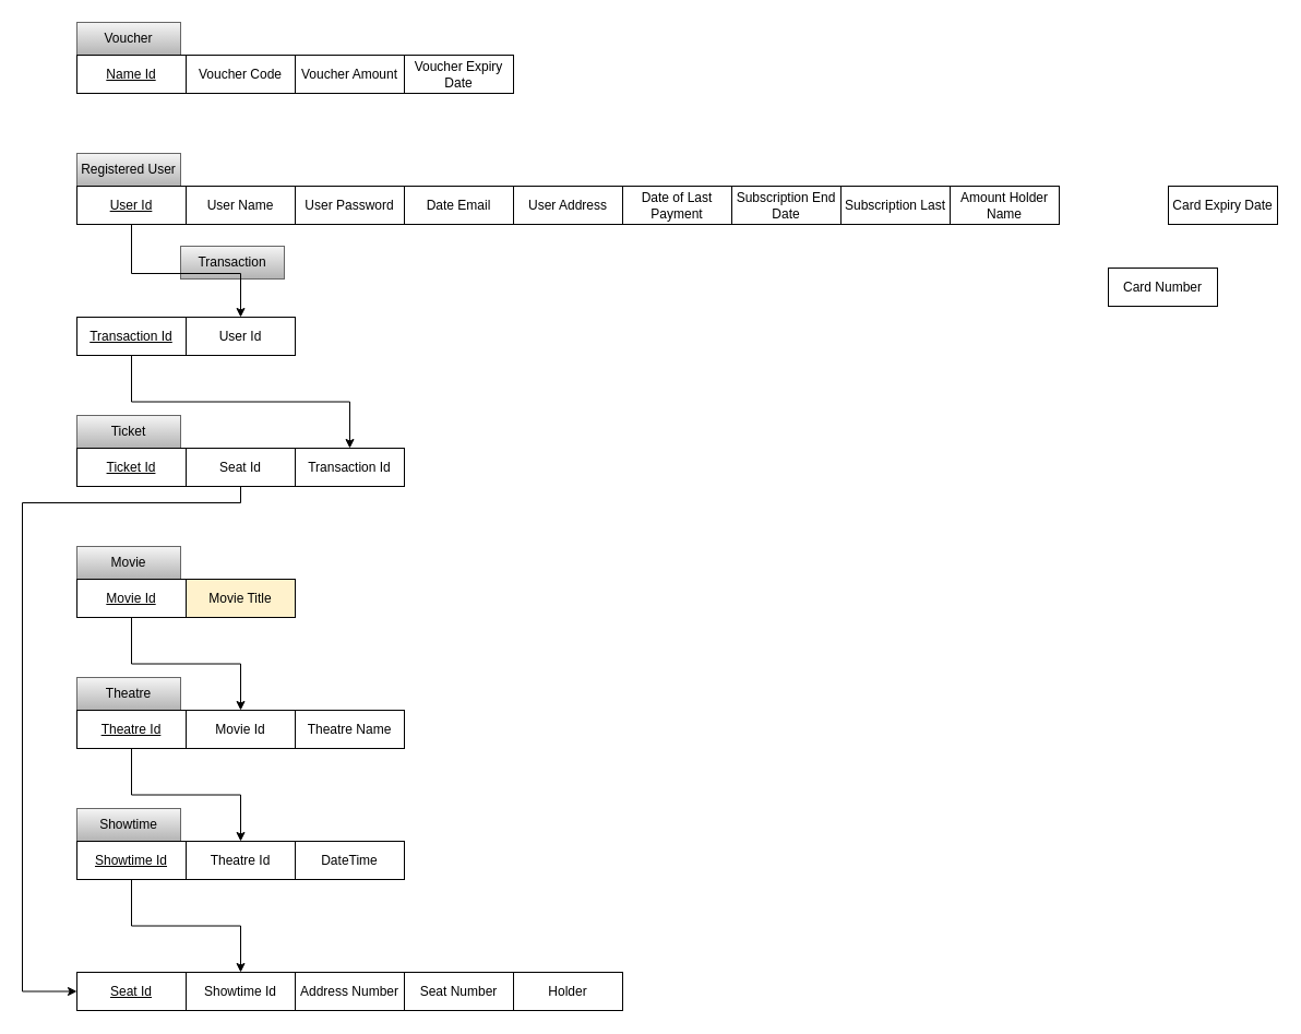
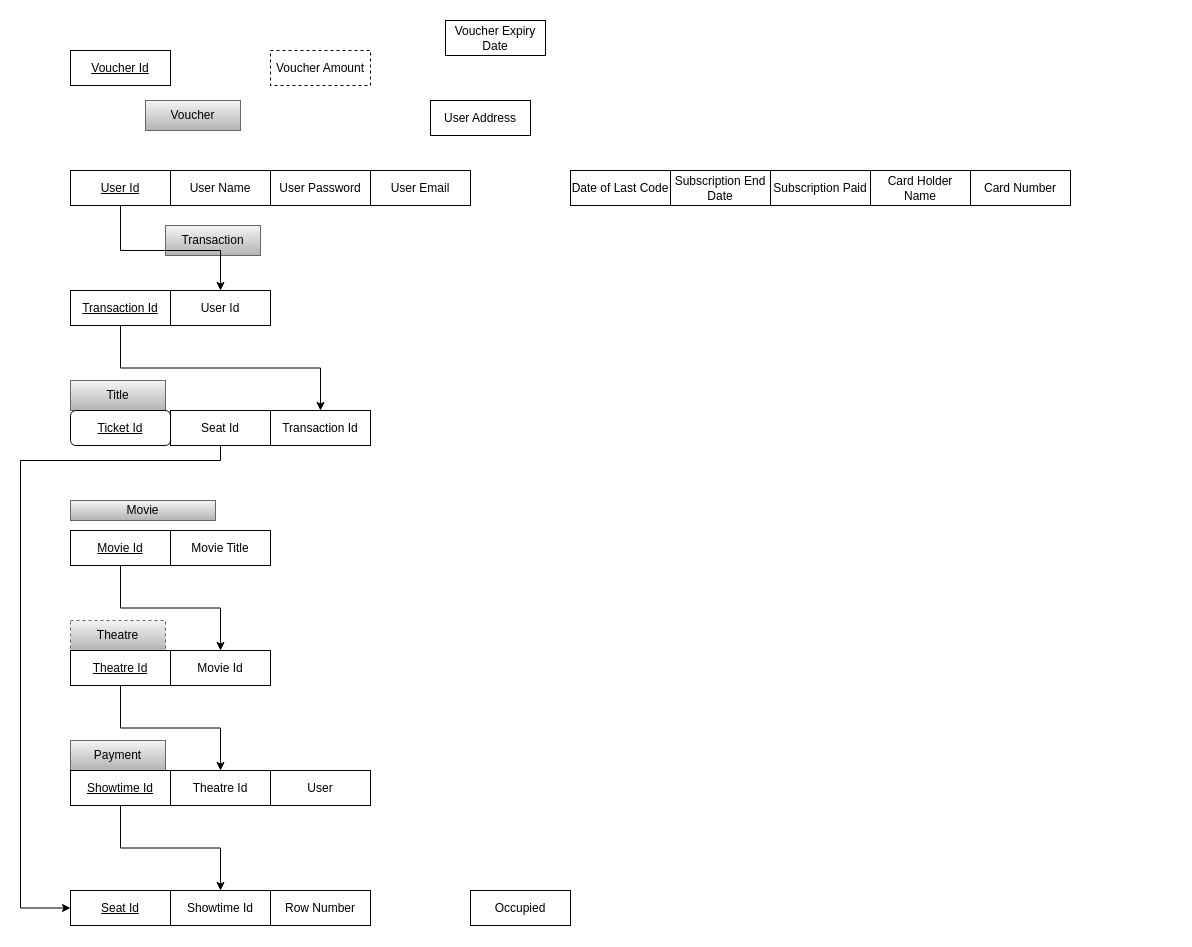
- <mxCell id="11" value="Voucher" style="rounded=0;whiteSpace=wrap;html=1;fillColor=#f5f5f5;gradientColor=#b3b3b3;strokeColor=#666666;" parent="1" vertex="1"><mxGeometry x="70" y="20" width="95" height="30" as="geometry" /></mxCell>
+ <mxCell id="11" value="Voucher" style="rounded=0;whiteSpace=wrap;html=1;fillColor=#f5f5f5;gradientColor=#b3b3b3;strokeColor=#666666;" parent="1" vertex="1"><mxGeometry x="145" y="100" width="95" height="30" as="geometry" /></mxCell>
- <mxCell id="14" value="Voucher Code" style="whiteSpace=wrap;html=1;align=center;fontStyle=0" parent="1" vertex="1"><mxGeometry x="170" y="50" width="100" height="35" as="geometry" /></mxCell>
- <mxCell id="13" value="Voucher Amount" style="whiteSpace=wrap;html=1;align=center;fontStyle=0" parent="1" vertex="1"><mxGeometry x="270" y="50" width="100" height="35" as="geometry" /></mxCell>
+ <mxCell id="13" value="Voucher Amount" style="whiteSpace=wrap;html=1;align=center;fontStyle=0;dashed=1;" parent="1" vertex="1"><mxGeometry x="270" y="50" width="100" height="35" as="geometry" /></mxCell>
- <mxCell id="15" value="Voucher Expiry Date" style="whiteSpace=wrap;html=1;align=center;fontStyle=0" parent="1" vertex="1"><mxGeometry x="370" y="50" width="100" height="35" as="geometry" /></mxCell>
+ <mxCell id="15" value="Voucher Expiry Date" style="whiteSpace=wrap;html=1;align=center;fontStyle=0" parent="1" vertex="1"><mxGeometry x="445" y="20" width="100" height="35" as="geometry" /></mxCell>
- <mxCell id="12" value="Name Id" style="whiteSpace=wrap;html=1;align=center;fontStyle=4" parent="1" vertex="1"><mxGeometry x="70" y="50" width="100" height="35" as="geometry" /></mxCell>
+ <mxCell id="12" value="Voucher Id" style="whiteSpace=wrap;html=1;align=center;fontStyle=4" parent="1" vertex="1"><mxGeometry x="70" y="50" width="100" height="35" as="geometry" /></mxCell>
- <mxCell id="34" value="Registered User" style="rounded=0;whiteSpace=wrap;html=1;fillColor=#f5f5f5;gradientColor=#b3b3b3;strokeColor=#666666;" parent="1" vertex="1"><mxGeometry x="70" y="140" width="95" height="30" as="geometry" /></mxCell>
- <mxCell id="39" value="User Address" style="whiteSpace=wrap;html=1;align=center;fontStyle=0" parent="1" vertex="1"><mxGeometry x="470" y="170" width="100" height="35" as="geometry" /></mxCell>
+ <mxCell id="39" value="User Address" style="whiteSpace=wrap;html=1;align=center;fontStyle=0" parent="1" vertex="1"><mxGeometry x="430" y="100" width="100" height="35" as="geometry" /></mxCell>
- <mxCell id="33" value="Card Expiry Date" style="whiteSpace=wrap;html=1;align=center;fontStyle=0" parent="1" vertex="1"><mxGeometry x="1070" y="170" width="100" height="35" as="geometry" /></mxCell>
- <mxCell id="38" value="Date Email" style="whiteSpace=wrap;html=1;align=center;fontStyle=0" parent="1" vertex="1"><mxGeometry x="370" y="170" width="100" height="35" as="geometry" /></mxCell>
+ <mxCell id="38" value="User Email" style="whiteSpace=wrap;html=1;align=center;fontStyle=0" parent="1" vertex="1"><mxGeometry x="370" y="170" width="100" height="35" as="geometry" /></mxCell>
- <mxCell id="40" value="Date of Last Payment" style="whiteSpace=wrap;html=1;align=center;fontStyle=0" parent="1" vertex="1"><mxGeometry x="570" y="170" width="100" height="35" as="geometry" /></mxCell>
+ <mxCell id="40" value="Date of Last Code" style="whiteSpace=wrap;html=1;align=center;fontStyle=0" parent="1" vertex="1"><mxGeometry x="570" y="170" width="100" height="35" as="geometry" /></mxCell>
- <mxCell id="42" value="Subscription Last" style="whiteSpace=wrap;html=1;align=center;fontStyle=0" parent="1" vertex="1"><mxGeometry x="770" y="170" width="100" height="35" as="geometry" /></mxCell>
+ <mxCell id="42" value="Subscription Paid" style="whiteSpace=wrap;html=1;align=center;fontStyle=0" parent="1" vertex="1"><mxGeometry x="770" y="170" width="100" height="35" as="geometry" /></mxCell>
- <mxCell id="32" value="Amount Holder Name" style="whiteSpace=wrap;html=1;align=center;fontStyle=0" parent="1" vertex="1"><mxGeometry x="870" y="170" width="100" height="35" as="geometry" /></mxCell>
+ <mxCell id="32" value="Card Holder Name" style="whiteSpace=wrap;html=1;align=center;fontStyle=0" parent="1" vertex="1"><mxGeometry x="870" y="170" width="100" height="35" as="geometry" /></mxCell>
- <mxCell id="31" value="Card Number" style="whiteSpace=wrap;html=1;align=center;fontStyle=0" parent="1" vertex="1"><mxGeometry x="1015" y="245" width="100" height="35" as="geometry" /></mxCell>
+ <mxCell id="31" value="Card Number" style="whiteSpace=wrap;html=1;align=center;fontStyle=0" parent="1" vertex="1"><mxGeometry x="970" y="170" width="100" height="35" as="geometry" /></mxCell>
- <mxCell id="24" value="Ticket" style="rounded=0;whiteSpace=wrap;html=1;fillColor=#f5f5f5;gradientColor=#b3b3b3;strokeColor=#666666;" parent="1" vertex="1"><mxGeometry x="70" y="380" width="95" height="30" as="geometry" /></mxCell>
+ <mxCell id="24" value="Title" style="rounded=0;whiteSpace=wrap;html=1;fillColor=#f5f5f5;gradientColor=#b3b3b3;strokeColor=#666666;" parent="1" vertex="1"><mxGeometry x="70" y="380" width="95" height="30" as="geometry" /></mxCell>
- <mxCell id="44" value="Ticket Id" style="whiteSpace=wrap;html=1;align=center;fontStyle=4" parent="1" vertex="1"><mxGeometry x="70" y="410" width="100" height="35" as="geometry" /></mxCell>
+ <mxCell id="44" value="Ticket Id" style="whiteSpace=wrap;html=1;align=center;fontStyle=4;rounded=1;" parent="1" vertex="1"><mxGeometry x="70" y="410" width="100" height="35" as="geometry" /></mxCell>
- <mxCell id="16" value="Movie" style="rounded=0;whiteSpace=wrap;html=1;fillColor=#f5f5f5;gradientColor=#b3b3b3;strokeColor=#666666;" parent="1" vertex="1"><mxGeometry x="70" y="500" width="95" height="30" as="geometry" /></mxCell>
+ <mxCell id="16" value="Movie" style="rounded=0;whiteSpace=wrap;html=1;fillColor=#f5f5f5;gradientColor=#b3b3b3;strokeColor=#666666;" parent="1" vertex="1"><mxGeometry x="70" y="500" width="145" height="20" as="geometry" /></mxCell>
- <mxCell id="19" value="Movie Title" style="whiteSpace=wrap;html=1;align=center;fontStyle=0;fillColor=#fff2cc;" parent="1" vertex="1"><mxGeometry x="170" y="530" width="100" height="35" as="geometry" /></mxCell>
+ <mxCell id="19" value="Movie Title" style="whiteSpace=wrap;html=1;align=center;fontStyle=0" parent="1" vertex="1"><mxGeometry x="170" y="530" width="100" height="35" as="geometry" /></mxCell>
- <mxCell id="2" value="Theatre" style="rounded=0;whiteSpace=wrap;html=1;fillColor=#f5f5f5;gradientColor=#b3b3b3;strokeColor=#666666;" parent="1" vertex="1"><mxGeometry x="70" y="620" width="95" height="30" as="geometry" /></mxCell>
+ <mxCell id="2" value="Theatre" style="rounded=0;whiteSpace=wrap;html=1;fillColor=#f5f5f5;gradientColor=#b3b3b3;strokeColor=#666666;dashed=1;" parent="1" vertex="1"><mxGeometry x="70" y="620" width="95" height="30" as="geometry" /></mxCell>
- <mxCell id="5" value="Theatre Name" style="whiteSpace=wrap;html=1;align=center;fontStyle=0" parent="1" vertex="1"><mxGeometry x="270" y="650" width="100" height="35" as="geometry" /></mxCell>
- <mxCell id="6" value="Showtime" style="rounded=0;whiteSpace=wrap;html=1;fillColor=#f5f5f5;gradientColor=#b3b3b3;strokeColor=#666666;" parent="1" vertex="1"><mxGeometry x="70" y="740" width="95" height="30" as="geometry" /></mxCell>
+ <mxCell id="6" value="Payment" style="rounded=0;whiteSpace=wrap;html=1;fillColor=#f5f5f5;gradientColor=#b3b3b3;strokeColor=#666666;" parent="1" vertex="1"><mxGeometry x="70" y="740" width="95" height="30" as="geometry" /></mxCell>
- <mxCell id="9" value="DateTime" style="whiteSpace=wrap;html=1;align=center;fontStyle=0" parent="1" vertex="1"><mxGeometry x="270" y="770" width="100" height="35" as="geometry" /></mxCell>
+ <mxCell id="9" value="User" style="whiteSpace=wrap;html=1;align=center;fontStyle=0" parent="1" vertex="1"><mxGeometry x="270" y="770" width="100" height="35" as="geometry" /></mxCell>
- <mxCell id="21" value="Seat Number" style="whiteSpace=wrap;html=1;align=center;fontStyle=0" parent="1" vertex="1"><mxGeometry x="370" y="890" width="100" height="35" as="geometry" /></mxCell>
- <mxCell id="22" value="Address Number" style="whiteSpace=wrap;html=1;align=center;fontStyle=0" parent="1" vertex="1"><mxGeometry x="270" y="890" width="100" height="35" as="geometry" /></mxCell>
+ <mxCell id="22" value="Row Number" style="whiteSpace=wrap;html=1;align=center;fontStyle=0" parent="1" vertex="1"><mxGeometry x="270" y="890" width="100" height="35" as="geometry" /></mxCell>
- <mxCell id="23" value="Holder" style="whiteSpace=wrap;html=1;align=center;fontStyle=0" parent="1" vertex="1"><mxGeometry x="470" y="890" width="100" height="35" as="geometry" /></mxCell>
+ <mxCell id="23" value="Occupied" style="whiteSpace=wrap;html=1;align=center;fontStyle=0" parent="1" vertex="1"><mxGeometry x="470" y="890" width="100" height="35" as="geometry" /></mxCell>
